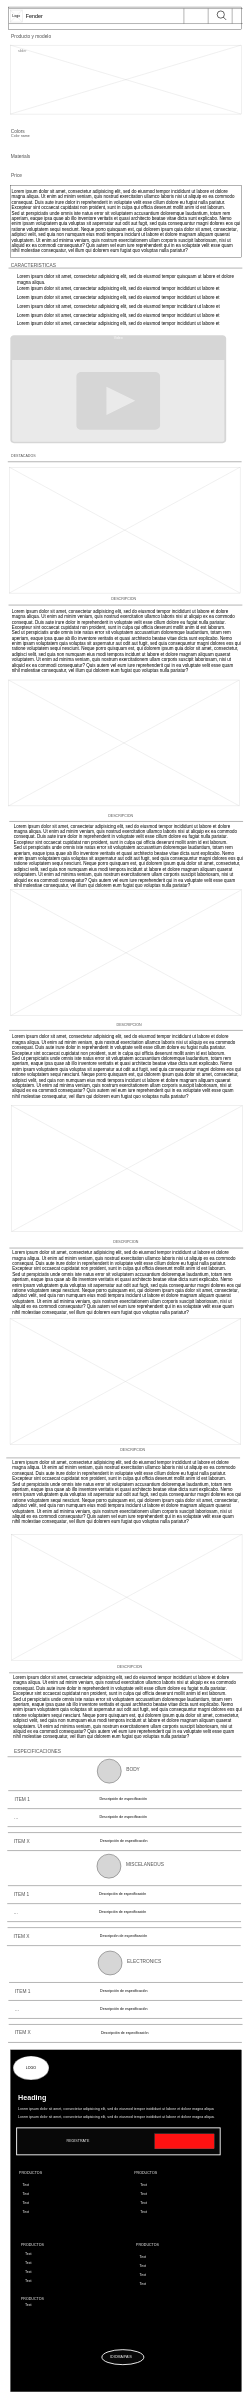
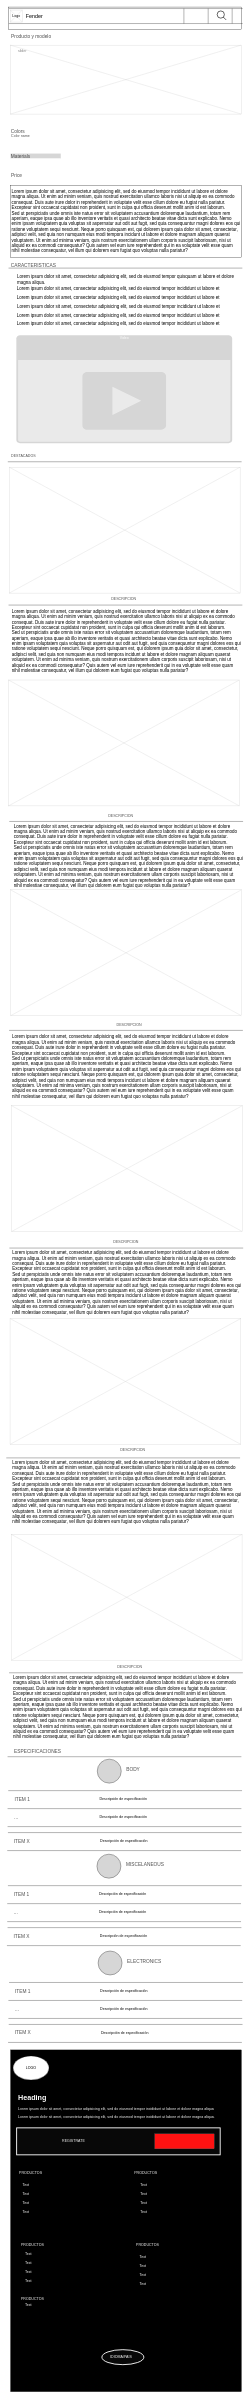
- <mxCell id="25" value="&lt;span style=&quot;font-size: 16px&quot;&gt;Materials&lt;/span&gt;" style="whiteSpace=wrap;html=1;shadow=0;dashed=0;fontSize=10;align=left;fillColor=#FFFFFF;strokeColor=#FFFFFF;fontColor=#4D4D4D;" vertex="1" parent="1"><mxGeometry x="34" y="508.12" width="168.8" height="16.88" as="geometry" /></mxCell>
+ <mxCell id="25" value="&lt;span style=&quot;font-size: 16px&quot;&gt;Materials&lt;/span&gt;" style="whiteSpace=wrap;html=1;shadow=0;dashed=0;fontSize=10;align=left;fillColor=#d6d6d6;strokeColor=#FFFFFF;fontColor=#4D4D4D;" vertex="1" parent="1"><mxGeometry x="34" y="508.12" width="168.8" height="16.88" as="geometry" /></mxCell>
- <mxCell id="43" value="Video" style="html=1;strokeColor=none;labelPosition=center;verticalLabelPosition=middle;verticalAlign=top;align=center;fontSize=12;outlineConnect=0;spacingTop=-6;fontColor=#FFFFFF;shape=mxgraph.sitemap.video;fillColor=#D6D6D6;" vertex="1" parent="1"><mxGeometry x="34" y="1115" width="720" height="360" as="geometry" /></mxCell>
+ <mxCell id="43" value="Video" style="html=1;strokeColor=none;labelPosition=center;verticalLabelPosition=middle;verticalAlign=top;align=center;fontSize=12;outlineConnect=0;spacingTop=-6;fontColor=#FFFFFF;shape=mxgraph.sitemap.video;fillColor=#D6D6D6;" vertex="1" parent="1"><mxGeometry x="54" y="1115" width="720" height="360" as="geometry" /></mxCell>
- <mxCell id="117" value="REGISTRATE" style="text;html=1;strokeColor=none;fillColor=none;align=center;verticalAlign=middle;whiteSpace=wrap;rounded=0;labelBackgroundColor=none;fontColor=#FCFCFC;" vertex="1" parent="1"><mxGeometry x="101.84" y="7115" width="316.04" height="50" as="geometry" /></mxCell>
+ <mxCell id="117" value="REGISTRATE" style="text;html=1;strokeColor=none;fillColor=none;align=center;verticalAlign=middle;whiteSpace=wrap;rounded=0;labelBackgroundColor=none;fontColor=#FCFCFC;" vertex="1" parent="1"><mxGeometry x="86.84" y="7115" width="316.04" height="50" as="geometry" /></mxCell>
